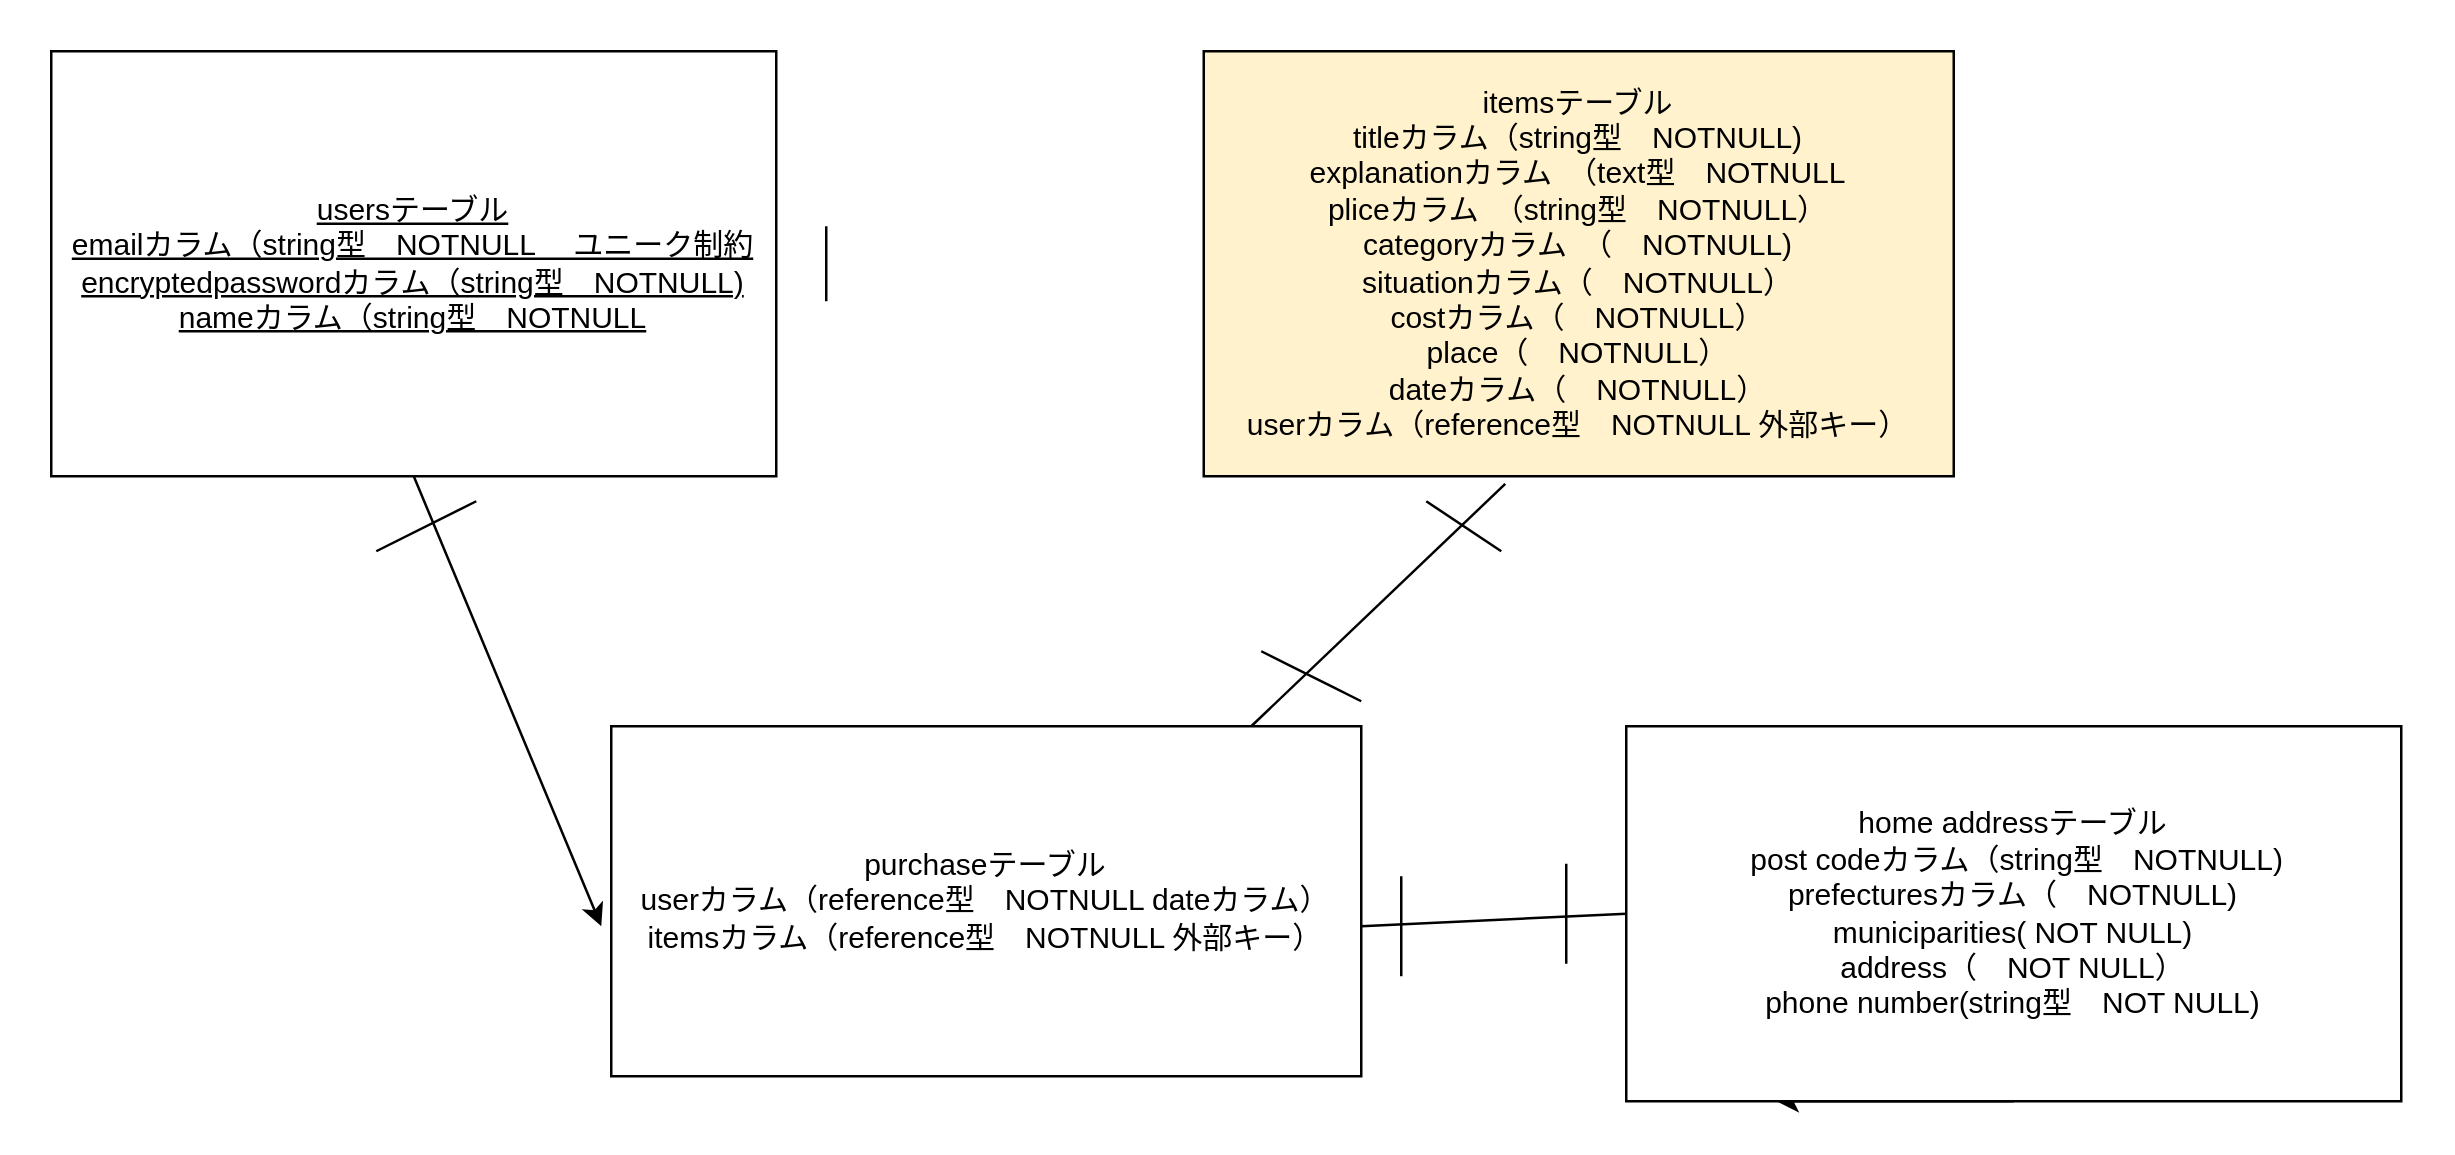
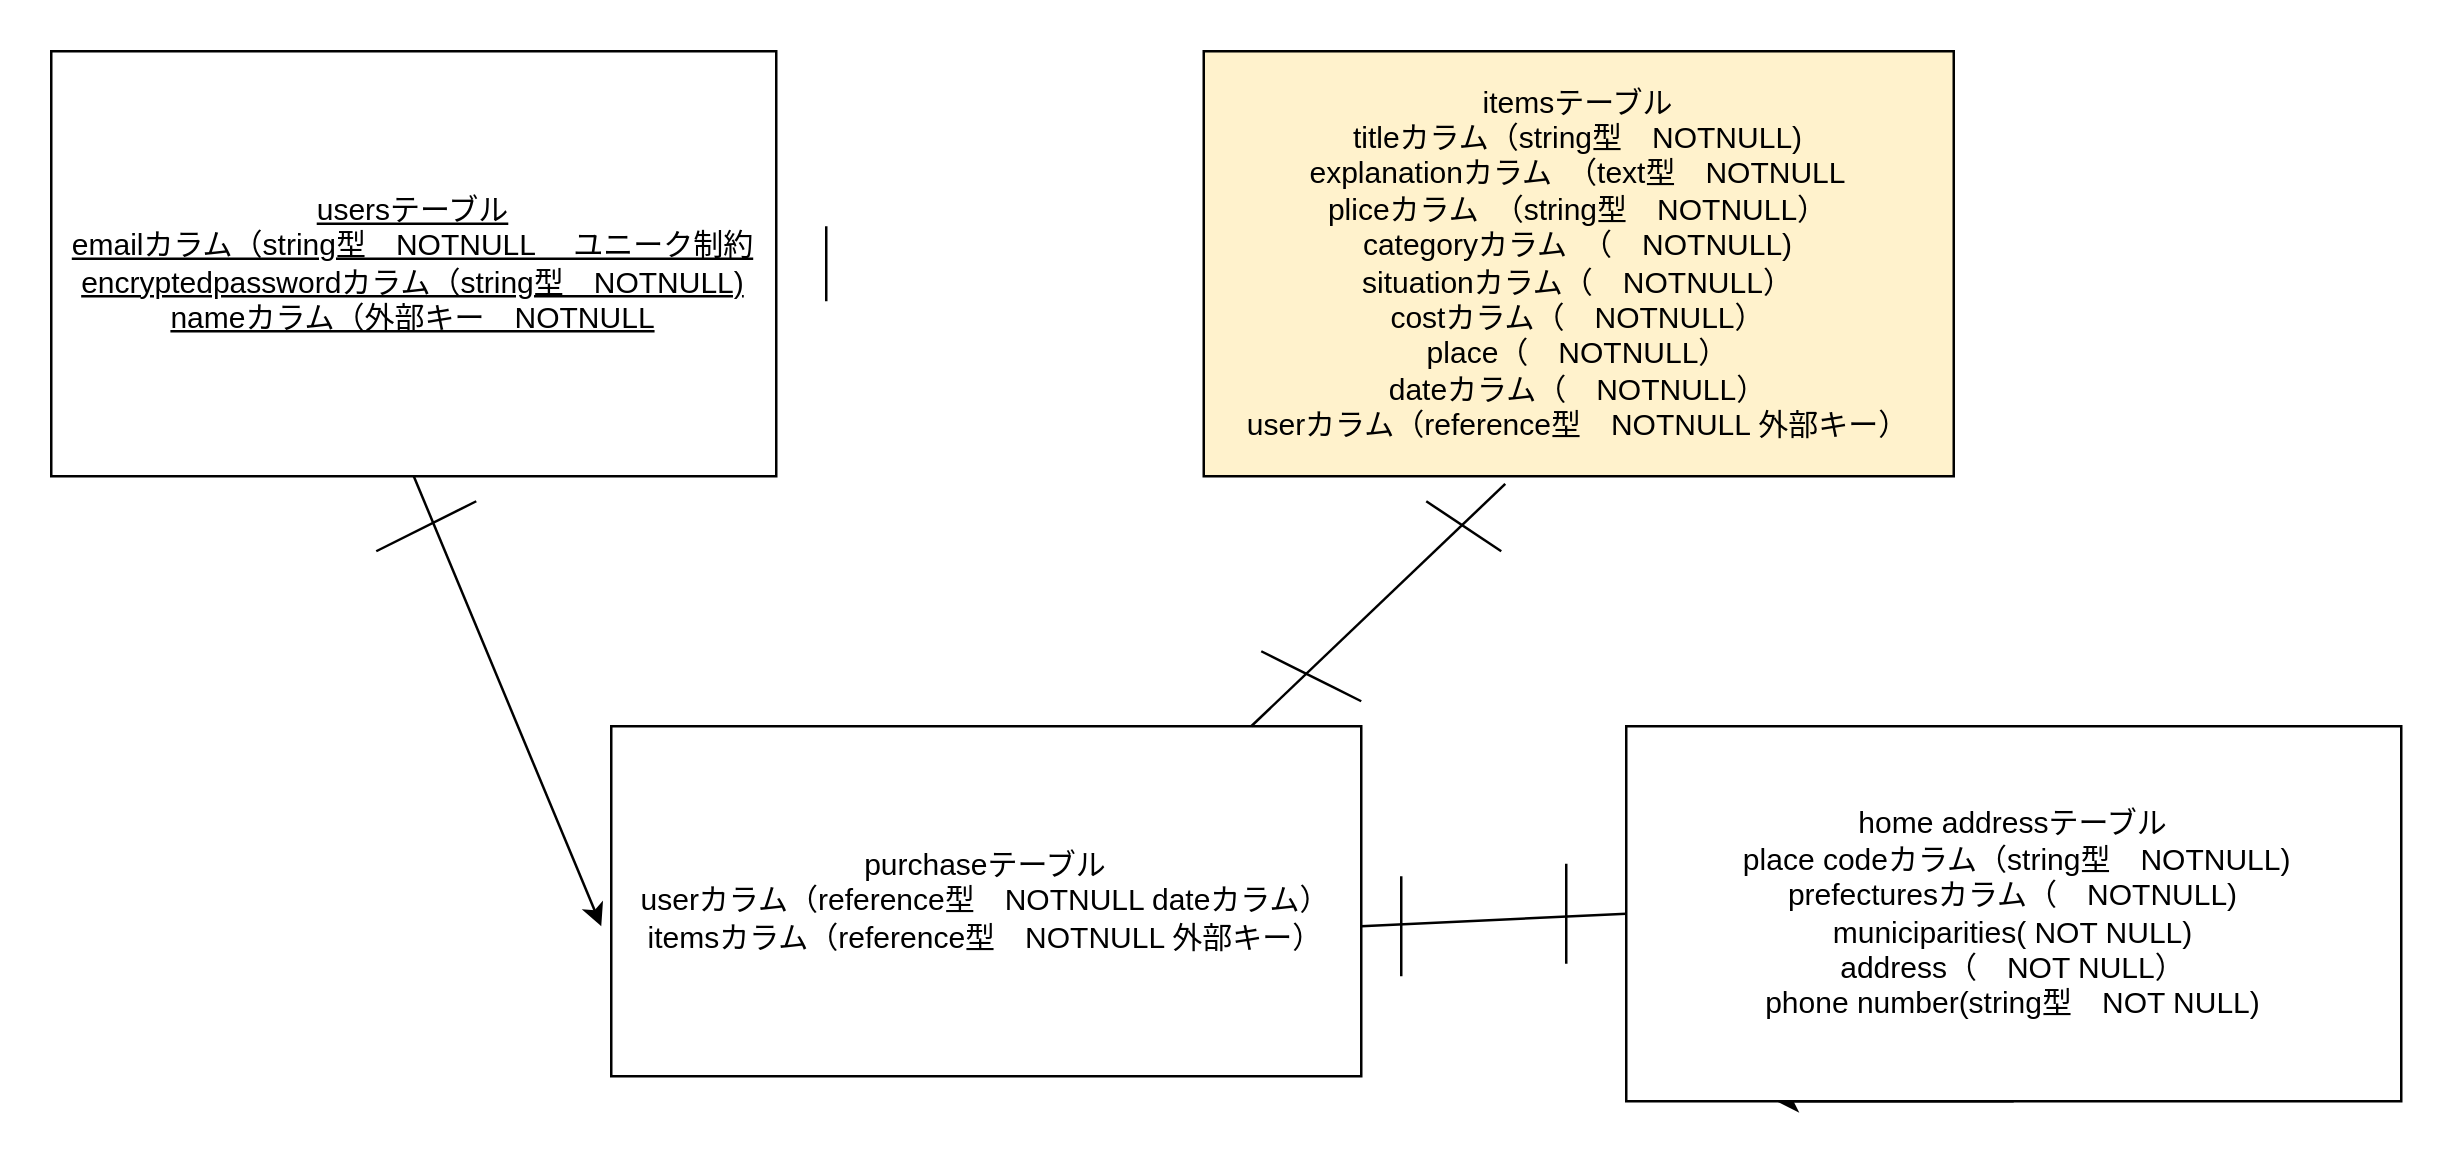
- <mxCell id="3" value="&lt;u&gt;usersテーブル&lt;br&gt;emailカラム（string型　NOTNULL 　ユニーク制約&lt;br&gt;encryptedpasswordカラム（string型　NOTNULL)&lt;br&gt;nameカラム（string型　NOTNULL&lt;br&gt;&lt;/u&gt;" style="rounded=0;whiteSpace=wrap;html=1;" vertex="1" parent="1"><mxGeometry x="20" y="20" width="290" height="170" as="geometry" /></mxCell>
+ <mxCell id="3" value="&lt;u&gt;usersテーブル&lt;br&gt;emailカラム（string型　NOTNULL 　ユニーク制約&lt;br&gt;encryptedpasswordカラム（string型　NOTNULL)&lt;br&gt;nameカラム（外部キー　NOTNULL&lt;br&gt;&lt;/u&gt;" style="rounded=0;whiteSpace=wrap;html=1;" vertex="1" parent="1"><mxGeometry x="20" y="20" width="290" height="170" as="geometry" /></mxCell>
- <mxCell id="7" value="home addressテーブル&lt;br&gt;&amp;nbsp;post codeカラム（string型　NOTNULL)&lt;br&gt;prefecturesカラム（　NOTNULL)&lt;br&gt;municiparities( NOT NULL)&lt;br&gt;address（　NOT NULL）&lt;br&gt;phone number(string型　NOT NULL)" style="rounded=0;whiteSpace=wrap;html=1;" vertex="1" parent="1"><mxGeometry x="650" y="290" width="310" height="150" as="geometry" /></mxCell>
+ <mxCell id="7" value="home addressテーブル&lt;br&gt;&amp;nbsp;place codeカラム（string型　NOTNULL)&lt;br&gt;prefecturesカラム（　NOTNULL)&lt;br&gt;municiparities( NOT NULL)&lt;br&gt;address（　NOT NULL）&lt;br&gt;phone number(string型　NOT NULL)" style="rounded=0;whiteSpace=wrap;html=1;" vertex="1" parent="1"><mxGeometry x="650" y="290" width="310" height="150" as="geometry" /></mxCell>
